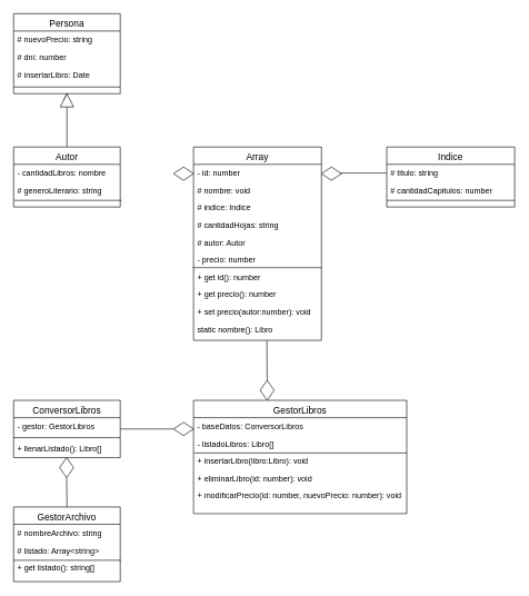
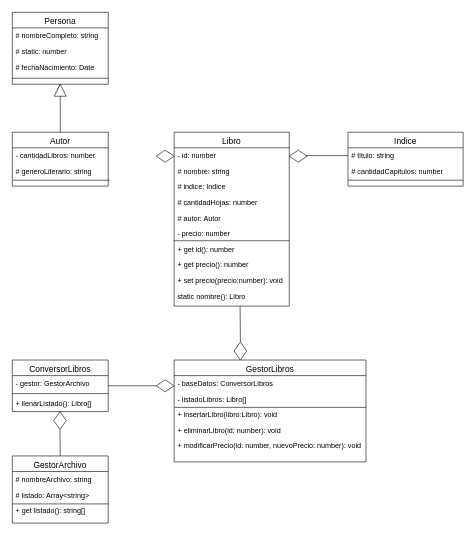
- <mxCell id="6" value="# nuevoPrecio: string" style="text;align=left;verticalAlign=top;spacingLeft=4;spacingRight=4;overflow=hidden;rotatable=0;points=[[0,0.5],[1,0.5]];portConstraint=eastwest;" parent="5" vertex="1"><mxGeometry y="26" width="160" height="26" as="geometry" /></mxCell>
+ <mxCell id="6" value="# nombreCompleto: string" style="text;align=left;verticalAlign=top;spacingLeft=4;spacingRight=4;overflow=hidden;rotatable=0;points=[[0,0.5],[1,0.5]];portConstraint=eastwest;" parent="5" vertex="1"><mxGeometry y="26" width="160" height="26" as="geometry" /></mxCell>
- <mxCell id="7" value="# dni: number" style="text;align=left;verticalAlign=top;spacingLeft=4;spacingRight=4;overflow=hidden;rotatable=0;points=[[0,0.5],[1,0.5]];portConstraint=eastwest;rounded=0;shadow=0;html=0;" parent="5" vertex="1"><mxGeometry y="52" width="160" height="26" as="geometry" /></mxCell>
+ <mxCell id="7" value="# static: number" style="text;align=left;verticalAlign=top;spacingLeft=4;spacingRight=4;overflow=hidden;rotatable=0;points=[[0,0.5],[1,0.5]];portConstraint=eastwest;rounded=0;shadow=0;html=0;" parent="5" vertex="1"><mxGeometry y="52" width="160" height="26" as="geometry" /></mxCell>
- <mxCell id="8" value="# insertarLibro: Date" style="text;align=left;verticalAlign=top;spacingLeft=4;spacingRight=4;overflow=hidden;rotatable=0;points=[[0,0.5],[1,0.5]];portConstraint=eastwest;rounded=0;shadow=0;html=0;" parent="5" vertex="1"><mxGeometry y="78" width="160" height="26" as="geometry" /></mxCell>
+ <mxCell id="8" value="# fechaNacimiento: Date" style="text;align=left;verticalAlign=top;spacingLeft=4;spacingRight=4;overflow=hidden;rotatable=0;points=[[0,0.5],[1,0.5]];portConstraint=eastwest;rounded=0;shadow=0;html=0;" parent="5" vertex="1"><mxGeometry y="78" width="160" height="26" as="geometry" /></mxCell>
- <mxCell id="14" value="Array" style="swimlane;fontStyle=0;align=center;verticalAlign=top;childLayout=stackLayout;horizontal=1;startSize=26;horizontalStack=0;resizeParent=1;resizeLast=0;collapsible=1;marginBottom=0;rounded=0;shadow=0;strokeWidth=1;fontSize=14;" parent="1" vertex="1"><mxGeometry x="290" y="220" width="192" height="290" as="geometry"><mxRectangle x="550" y="140" width="160" height="26" as="alternateBounds" /></mxGeometry></mxCell>
+ <mxCell id="14" value="Libro" style="swimlane;fontStyle=0;align=center;verticalAlign=top;childLayout=stackLayout;horizontal=1;startSize=26;horizontalStack=0;resizeParent=1;resizeLast=0;collapsible=1;marginBottom=0;rounded=0;shadow=0;strokeWidth=1;fontSize=14;" parent="1" vertex="1"><mxGeometry x="290" y="220" width="192" height="290" as="geometry"><mxRectangle x="550" y="140" width="160" height="26" as="alternateBounds" /></mxGeometry></mxCell>
- <mxCell id="10" value="- cantidadLibros: nombre" style="text;align=left;verticalAlign=top;spacingLeft=4;spacingRight=4;overflow=hidden;rotatable=0;points=[[0,0.5],[1,0.5]];portConstraint=eastwest;" parent="9" vertex="1"><mxGeometry y="26" width="160" height="26" as="geometry" /></mxCell>
+ <mxCell id="10" value="- cantidadLibros: number" style="text;align=left;verticalAlign=top;spacingLeft=4;spacingRight=4;overflow=hidden;rotatable=0;points=[[0,0.5],[1,0.5]];portConstraint=eastwest;" parent="9" vertex="1"><mxGeometry y="26" width="160" height="26" as="geometry" /></mxCell>
- <mxCell id="16" value="# nombre: void" style="text;align=left;verticalAlign=top;spacingLeft=4;spacingRight=4;overflow=hidden;rotatable=0;points=[[0,0.5],[1,0.5]];portConstraint=eastwest;rounded=0;shadow=0;html=0;" parent="14" vertex="1"><mxGeometry y="52" width="192" height="26" as="geometry" /></mxCell>
+ <mxCell id="16" value="# nombre: string" style="text;align=left;verticalAlign=top;spacingLeft=4;spacingRight=4;overflow=hidden;rotatable=0;points=[[0,0.5],[1,0.5]];portConstraint=eastwest;rounded=0;shadow=0;html=0;" parent="14" vertex="1"><mxGeometry y="52" width="192" height="26" as="geometry" /></mxCell>
- <mxCell id="18" value="# cantidadHojas: string" style="text;align=left;verticalAlign=top;spacingLeft=4;spacingRight=4;overflow=hidden;rotatable=0;points=[[0,0.5],[1,0.5]];portConstraint=eastwest;rounded=0;shadow=0;html=0;" parent="14" vertex="1"><mxGeometry y="104" width="192" height="26" as="geometry" /></mxCell>
+ <mxCell id="18" value="# cantidadHojas: number" style="text;align=left;verticalAlign=top;spacingLeft=4;spacingRight=4;overflow=hidden;rotatable=0;points=[[0,0.5],[1,0.5]];portConstraint=eastwest;rounded=0;shadow=0;html=0;" parent="14" vertex="1"><mxGeometry y="104" width="192" height="26" as="geometry" /></mxCell>
- <mxCell id="24" value="+ set precio(autor:number): void" style="text;align=left;verticalAlign=top;spacingLeft=4;spacingRight=4;overflow=hidden;rotatable=0;points=[[0,0.5],[1,0.5]];portConstraint=eastwest;rounded=0;shadow=0;html=0;" vertex="1" parent="14"><mxGeometry y="234" width="192" height="26" as="geometry" /></mxCell>
+ <mxCell id="24" value="+ set precio(precio:number): void" style="text;align=left;verticalAlign=top;spacingLeft=4;spacingRight=4;overflow=hidden;rotatable=0;points=[[0,0.5],[1,0.5]];portConstraint=eastwest;rounded=0;shadow=0;html=0;" vertex="1" parent="14"><mxGeometry y="234" width="192" height="26" as="geometry" /></mxCell>
- <mxCell id="43" value="- gestor: GestorLibros" style="text;align=left;verticalAlign=top;spacingLeft=4;spacingRight=4;overflow=hidden;rotatable=0;points=[[0,0.5],[1,0.5]];portConstraint=eastwest;" parent="42" vertex="1"><mxGeometry y="26" width="160" height="26" as="geometry" /></mxCell>
+ <mxCell id="43" value="- gestor: GestorArchivo" style="text;align=left;verticalAlign=top;spacingLeft=4;spacingRight=4;overflow=hidden;rotatable=0;points=[[0,0.5],[1,0.5]];portConstraint=eastwest;" parent="42" vertex="1"><mxGeometry y="26" width="160" height="26" as="geometry" /></mxCell>
